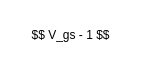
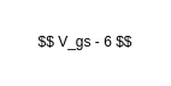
- <mxCell id="2" value="$$ V_gs - 1 $$" style="text;html=1;align=center;verticalAlign=middle;resizable=0;points=[];autosize=1;strokeColor=none;fillColor=none;" vertex="1" parent="1"><mxGeometry x="20" y="20" width="100" height="30" as="geometry" /></mxCell>
+ <mxCell id="2" value="$$ V_gs - 6 $$" style="text;html=1;align=center;verticalAlign=middle;resizable=0;points=[];autosize=1;strokeColor=none;fillColor=none;" vertex="1" parent="1"><mxGeometry x="20" y="20" width="100" height="30" as="geometry" /></mxCell>
